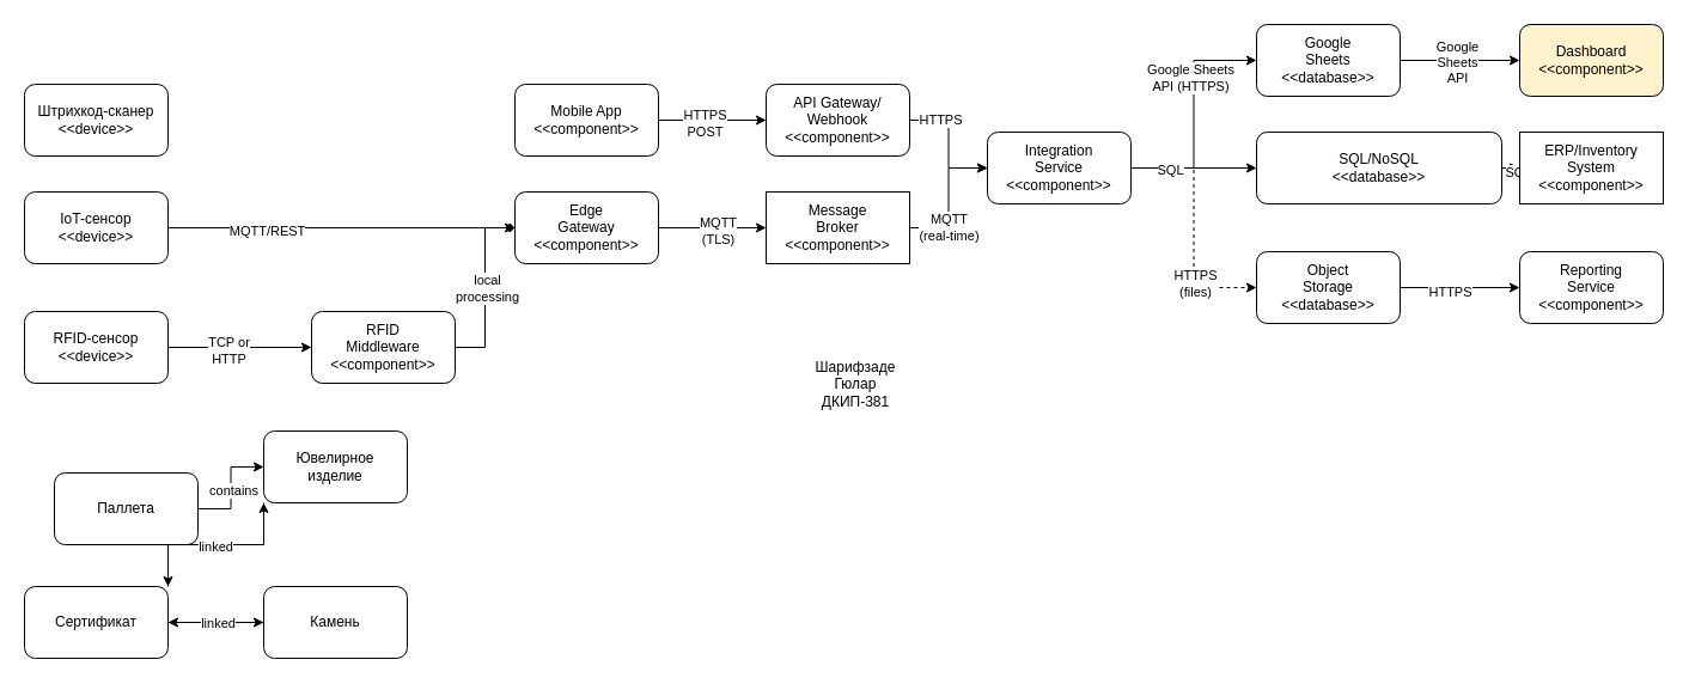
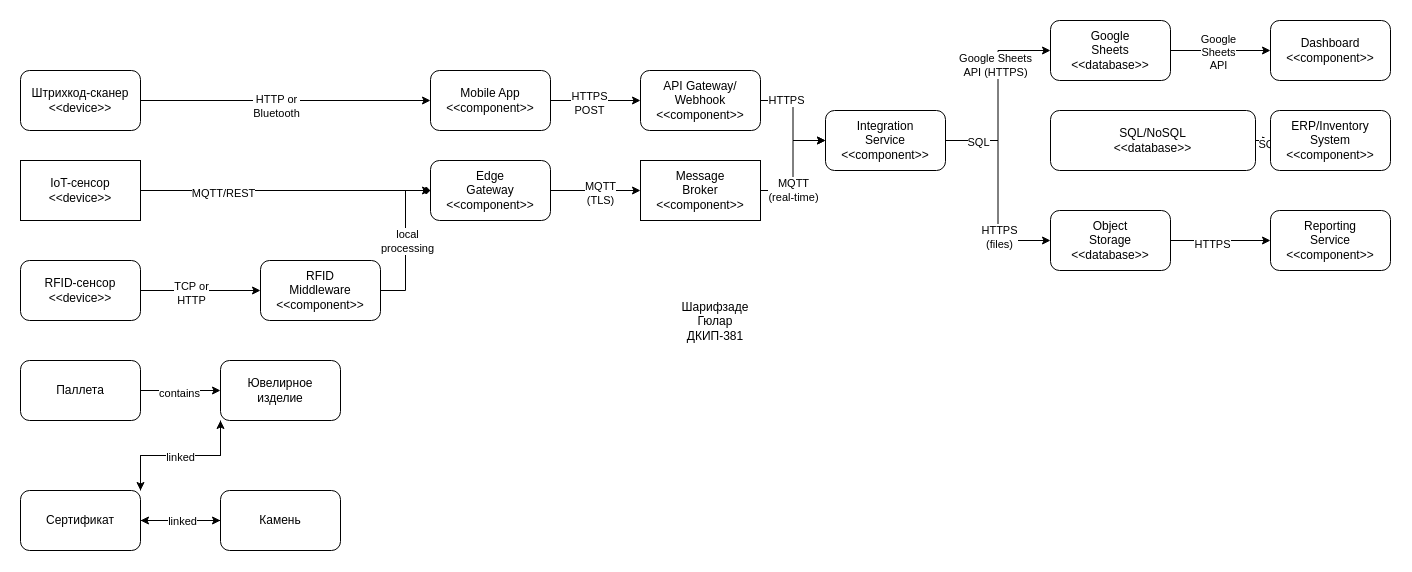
- <mxCell id="48" value="Dashboard&lt;div&gt;&amp;lt;&amp;lt;component&amp;gt;&amp;gt;&lt;/div&gt;" style="rounded=1;whiteSpace=wrap;html=1;fillColor=#fff2cc;" vertex="1" parent="1"><mxGeometry x="1270" y="20" width="120" height="60" as="geometry" /></mxCell>
+ <mxCell id="48" value="Dashboard&lt;div&gt;&amp;lt;&amp;lt;component&amp;gt;&amp;gt;&lt;/div&gt;" style="rounded=1;whiteSpace=wrap;html=1;" vertex="1" parent="1"><mxGeometry x="1270" y="20" width="120" height="60" as="geometry" /></mxCell>
+ <mxCell id="8" style="edgeStyle=orthogonalEdgeStyle;rounded=0;orthogonalLoop=1;jettySize=auto;html=1;exitX=1;exitY=0.5;exitDx=0;exitDy=0;entryX=0;entryY=0.5;entryDx=0;entryDy=0;" edge="1" parent="1" source="10" target="19"><mxGeometry relative="1" as="geometry" /></mxCell>
+ <mxCell id="9" value="HTTP or&lt;div&gt;Bluetooth&lt;/div&gt;" style="edgeLabel;html=1;align=center;verticalAlign=middle;resizable=0;points=[];" vertex="1" connectable="0" parent="8"><mxGeometry x="-0.067" y="-5" relative="1" as="geometry"><mxPoint as="offset" /></mxGeometry></mxCell>
- <mxCell id="32" value="" style="edgeStyle=orthogonalEdgeStyle;rounded=0;orthogonalLoop=1;jettySize=auto;html=1;" edge="1" parent="1" source="38" target="44"><mxGeometry relative="1" as="geometry" /></mxCell>
- <mxCell id="49" value="ERP/Inventory&lt;div&gt;System&lt;/div&gt;&lt;div&gt;&amp;lt;&amp;lt;component&amp;gt;&amp;gt;&lt;/div&gt;" style="whiteSpace=wrap;html=1;rounded=0;" vertex="1" parent="1"><mxGeometry x="1270" y="110" width="120" height="60" as="geometry" /></mxCell>
+ <mxCell id="49" value="ERP/Inventory&lt;div&gt;System&lt;/div&gt;&lt;div&gt;&amp;lt;&amp;lt;component&amp;gt;&amp;gt;&lt;/div&gt;" style="rounded=1;whiteSpace=wrap;html=1;" vertex="1" parent="1"><mxGeometry x="1270" y="110" width="120" height="60" as="geometry" /></mxCell>
- <mxCell id="35" style="edgeStyle=orthogonalEdgeStyle;rounded=0;orthogonalLoop=1;jettySize=auto;html=1;exitX=1;exitY=0.5;exitDx=0;exitDy=0;entryX=0;entryY=0.5;entryDx=0;entryDy=0;dashed=1;" edge="1" parent="1" source="38" target="47"><mxGeometry relative="1" as="geometry" /></mxCell>
+ <mxCell id="35" style="edgeStyle=orthogonalEdgeStyle;rounded=0;orthogonalLoop=1;jettySize=auto;html=1;exitX=1;exitY=0.5;exitDx=0;exitDy=0;entryX=0;entryY=0.5;entryDx=0;entryDy=0;" edge="1" parent="1" source="38" target="47"><mxGeometry relative="1" as="geometry" /></mxCell>
- <mxCell id="13" value="IoT-сенсор&lt;div&gt;&amp;lt;&amp;lt;device&amp;gt;&amp;gt;&lt;/div&gt;" style="rounded=1;whiteSpace=wrap;html=1;" vertex="1" parent="1"><mxGeometry x="20" y="160" width="120" height="60" as="geometry" /></mxCell>
+ <mxCell id="13" value="IoT-сенсор&lt;div&gt;&amp;lt;&amp;lt;device&amp;gt;&amp;gt;&lt;/div&gt;" style="whiteSpace=wrap;html=1;rounded=0;" vertex="1" parent="1"><mxGeometry x="20" y="160" width="120" height="60" as="geometry" /></mxCell>
- <mxCell id="53" value="Паллета" style="rounded=1;whiteSpace=wrap;html=1;" vertex="1" parent="1"><mxGeometry x="45" y="395" width="120" height="60" as="geometry" /></mxCell>
+ <mxCell id="53" value="Паллета" style="rounded=1;whiteSpace=wrap;html=1;" vertex="1" parent="1"><mxGeometry x="20" y="360" width="120" height="60" as="geometry" /></mxCell>
